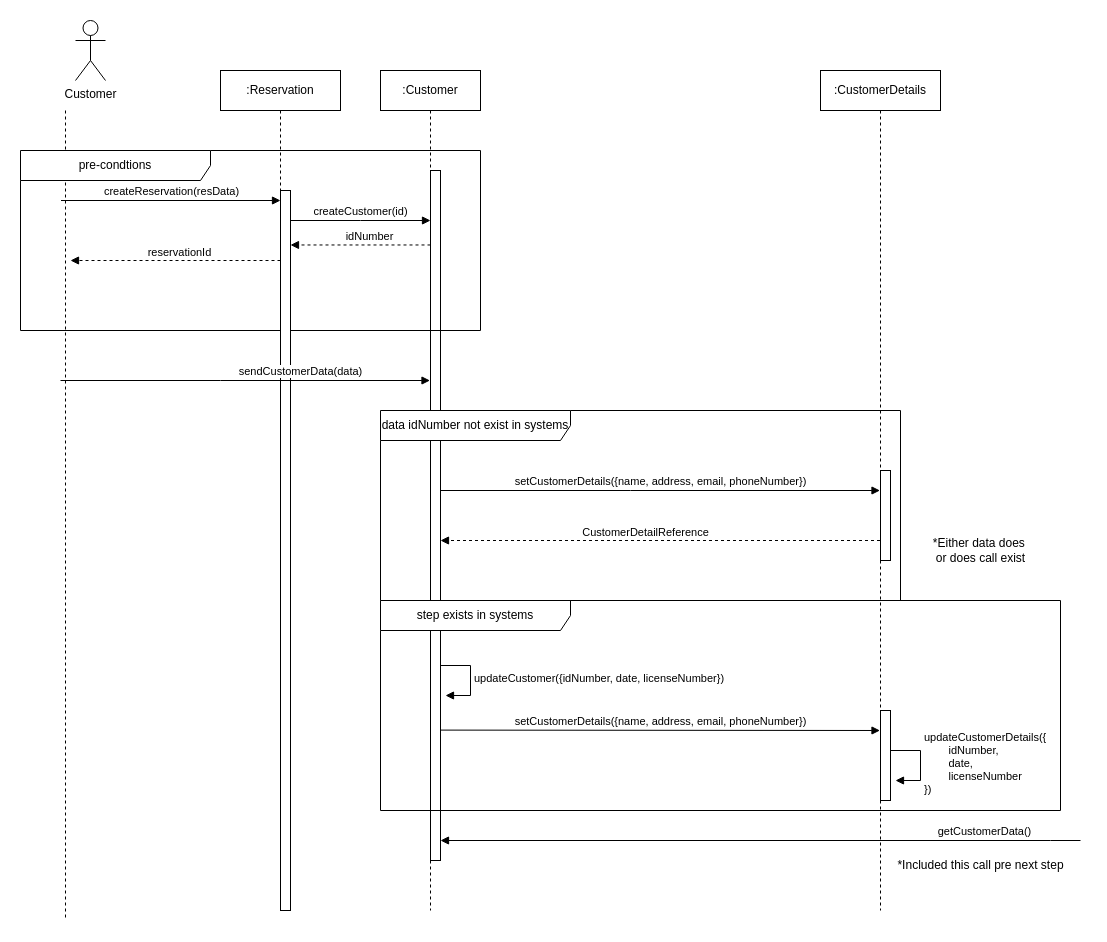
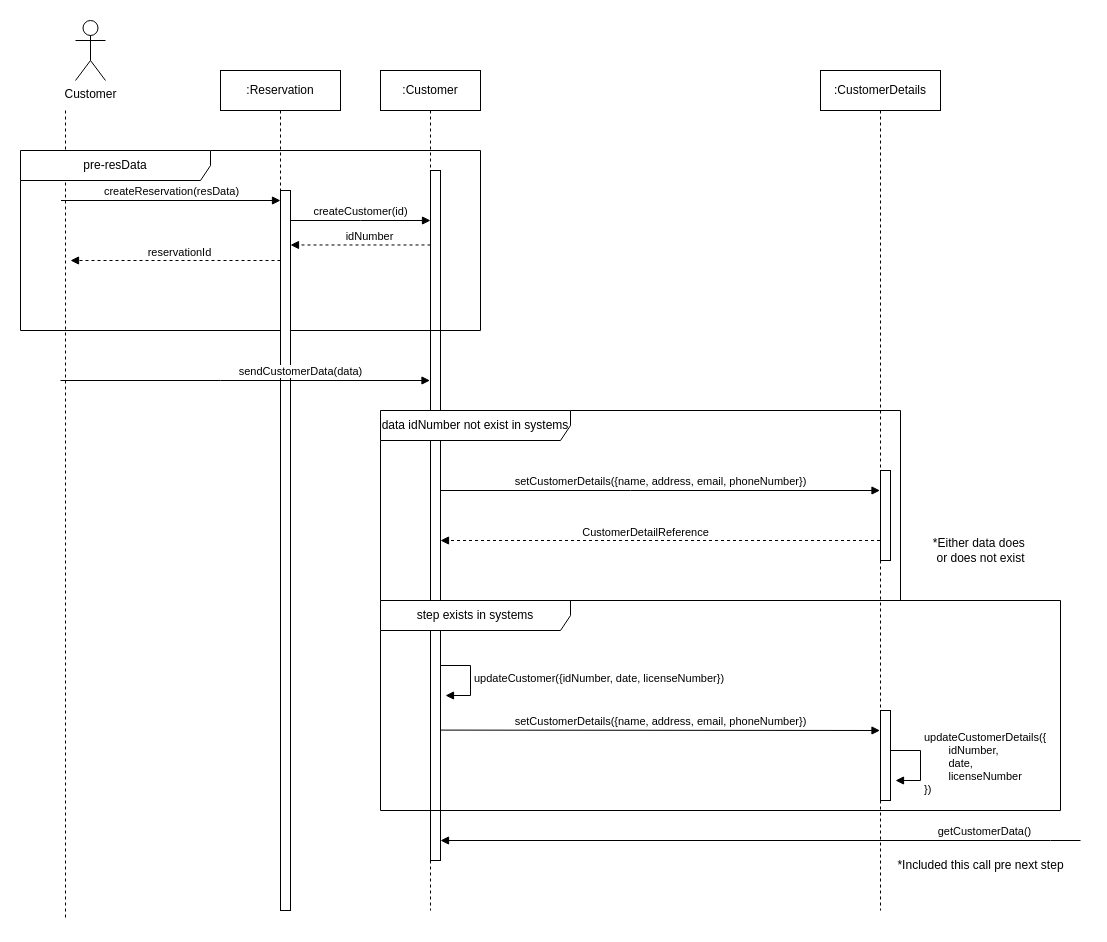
- <mxCell id="20" value="pre-condtions" style="shape=umlFrame;whiteSpace=wrap;html=1;pointerEvents=0;recursiveResize=0;container=1;collapsible=0;width=190;height=30;" vertex="1" parent="1"><mxGeometry x="20" y="150" width="460" height="180" as="geometry" /></mxCell>
+ <mxCell id="20" value="pre-resData" style="shape=umlFrame;whiteSpace=wrap;html=1;pointerEvents=0;recursiveResize=0;container=1;collapsible=0;width=190;height=30;" vertex="1" parent="1"><mxGeometry x="20" y="150" width="460" height="180" as="geometry" /></mxCell>
- <mxCell id="29" value="&lt;div&gt;*Either data does&amp;nbsp;&lt;/div&gt;&lt;div&gt;or does call exist&lt;/div&gt;" style="text;html=1;align=center;verticalAlign=middle;resizable=0;points=[];autosize=1;strokeColor=none;fillColor=none;" vertex="1" parent="1"><mxGeometry x="920" y="530" width="120" height="40" as="geometry" /></mxCell>
+ <mxCell id="29" value="&lt;div&gt;*Either data does&amp;nbsp;&lt;/div&gt;&lt;div&gt;or does not exist&lt;/div&gt;" style="text;html=1;align=center;verticalAlign=middle;resizable=0;points=[];autosize=1;strokeColor=none;fillColor=none;" vertex="1" parent="1"><mxGeometry x="920" y="530" width="120" height="40" as="geometry" /></mxCell>
